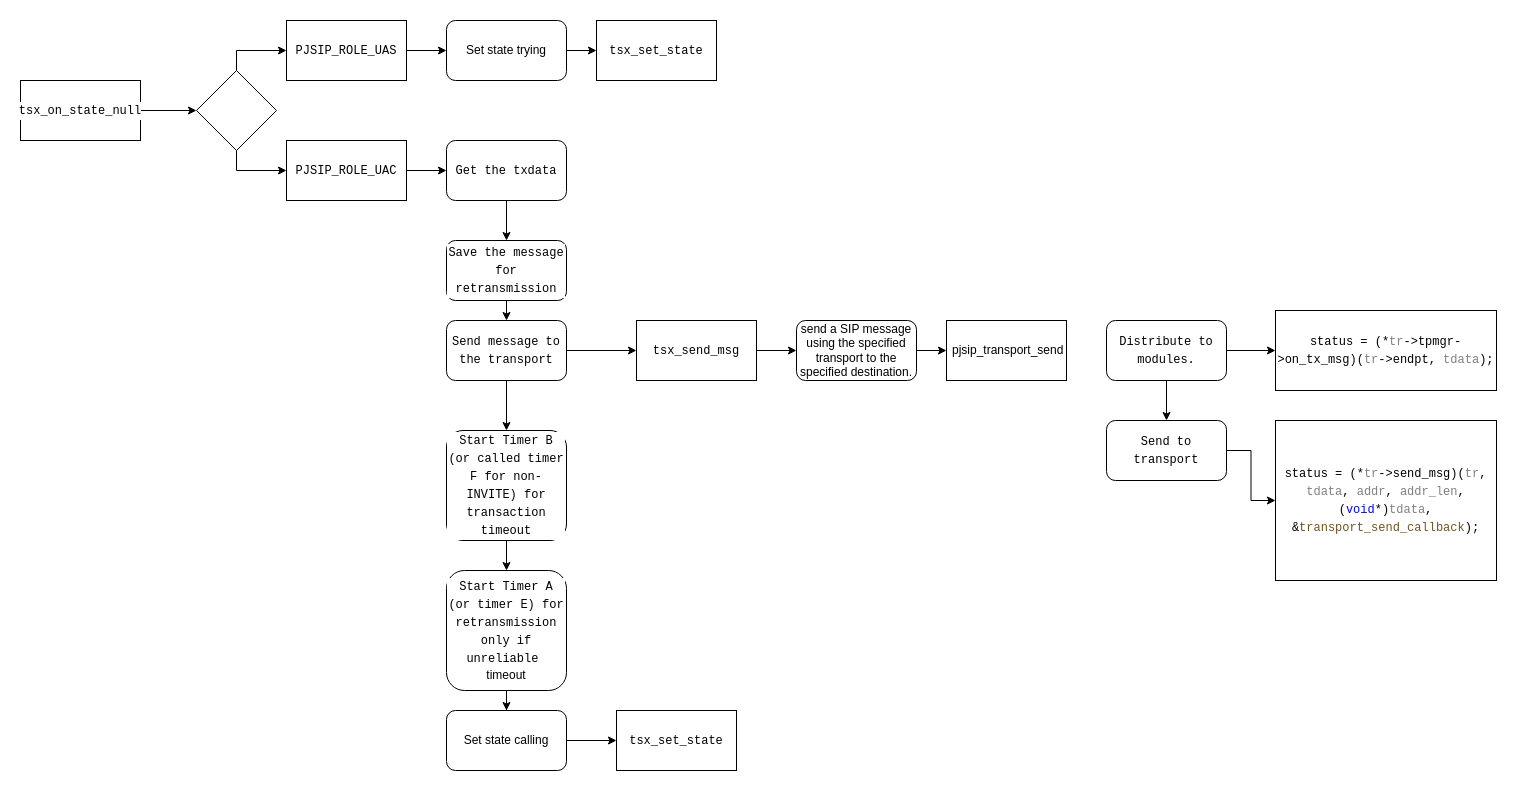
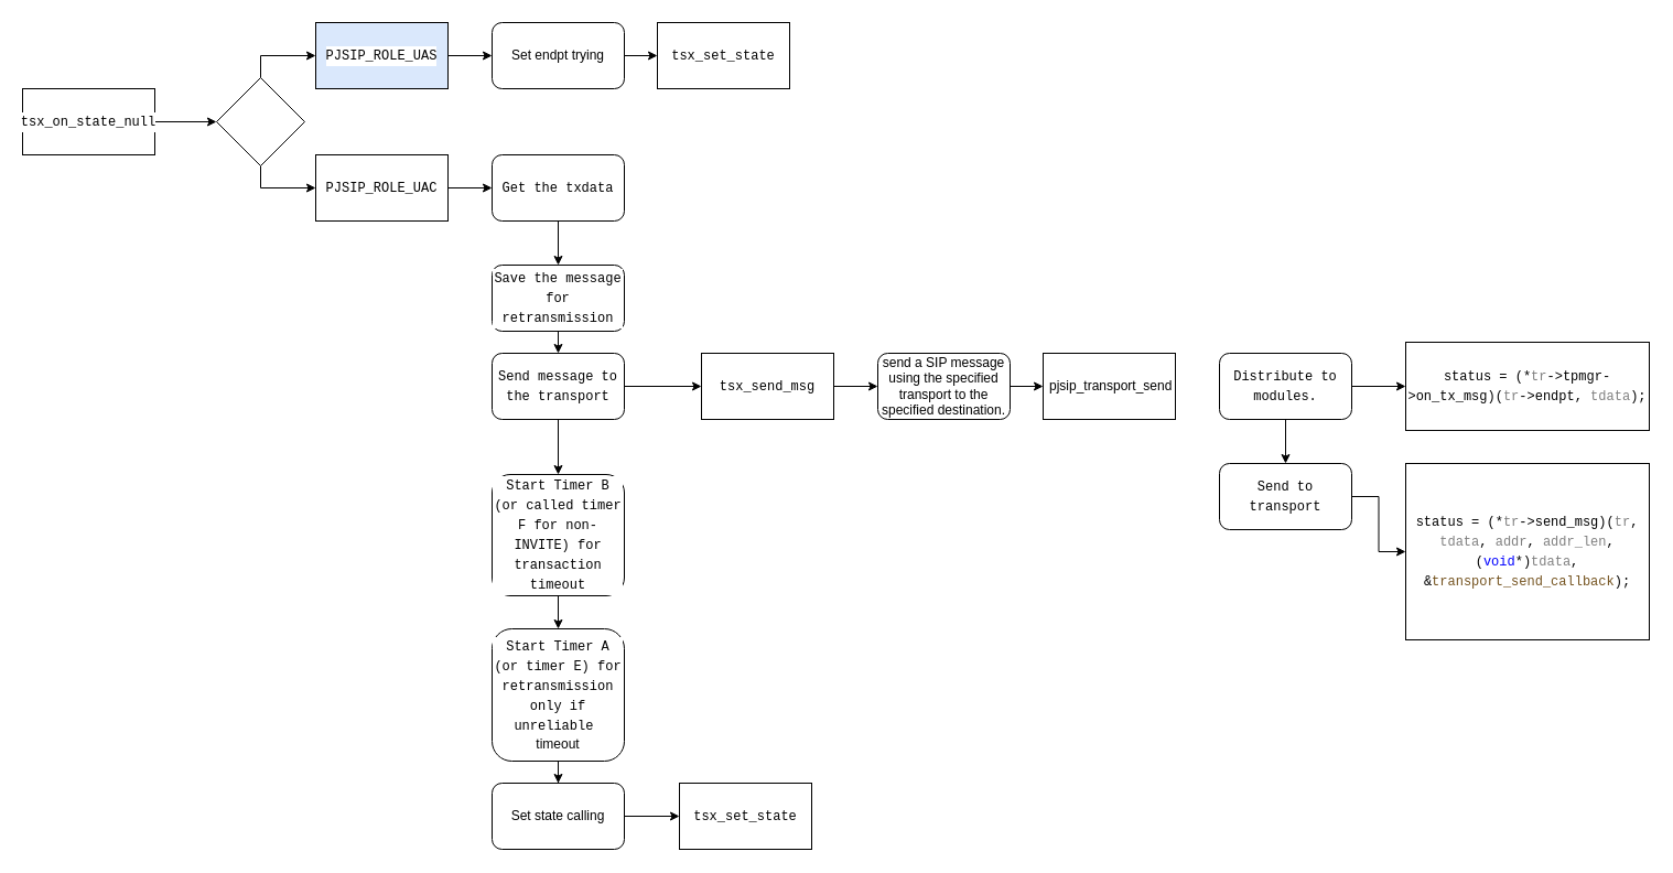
- <mxCell id="8" value="&lt;div style=&quot;background-color: rgb(255, 255, 255); font-family: Menlo, Monaco, &amp;quot;Courier New&amp;quot;, monospace; line-height: 18px;&quot;&gt;PJSIP_ROLE_UAS&lt;/div&gt;" style="rounded=0;whiteSpace=wrap;html=1;" vertex="1" parent="1"><mxGeometry x="286" y="20" width="120" height="60" as="geometry" /></mxCell>
+ <mxCell id="8" value="&lt;div style=&quot;background-color: rgb(255, 255, 255); font-family: Menlo, Monaco, &amp;quot;Courier New&amp;quot;, monospace; line-height: 18px;&quot;&gt;PJSIP_ROLE_UAS&lt;/div&gt;" style="rounded=0;whiteSpace=wrap;html=1;fillColor=#dae8fc;" vertex="1" parent="1"><mxGeometry x="286" y="20" width="120" height="60" as="geometry" /></mxCell>
- <mxCell id="20" value="Set state trying" style="rounded=1;whiteSpace=wrap;html=1;" vertex="1" parent="1"><mxGeometry x="446" y="20" width="120" height="60" as="geometry" /></mxCell>
+ <mxCell id="20" value="Set endpt trying" style="rounded=1;whiteSpace=wrap;html=1;" vertex="1" parent="1"><mxGeometry x="446" y="20" width="120" height="60" as="geometry" /></mxCell>
